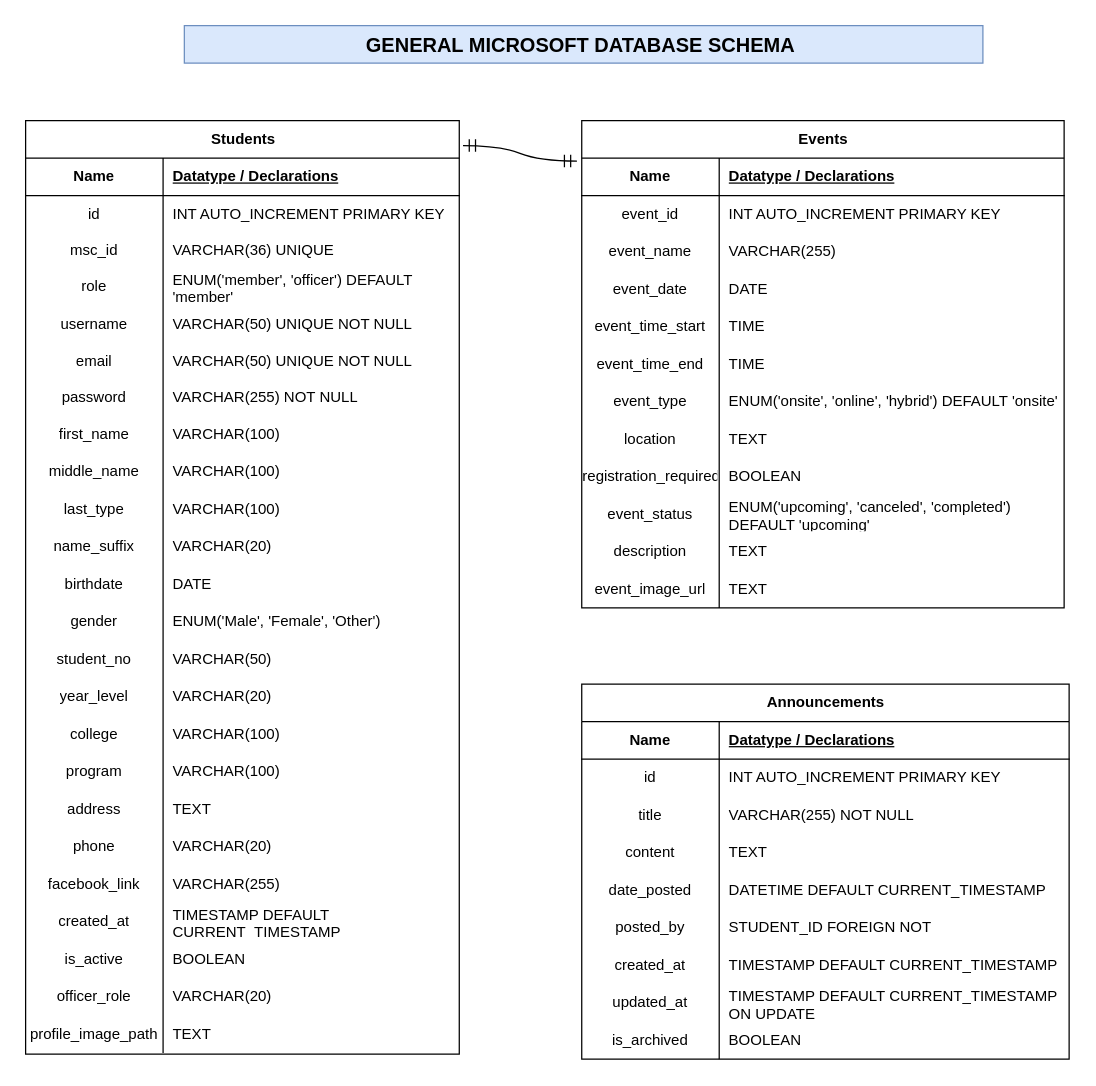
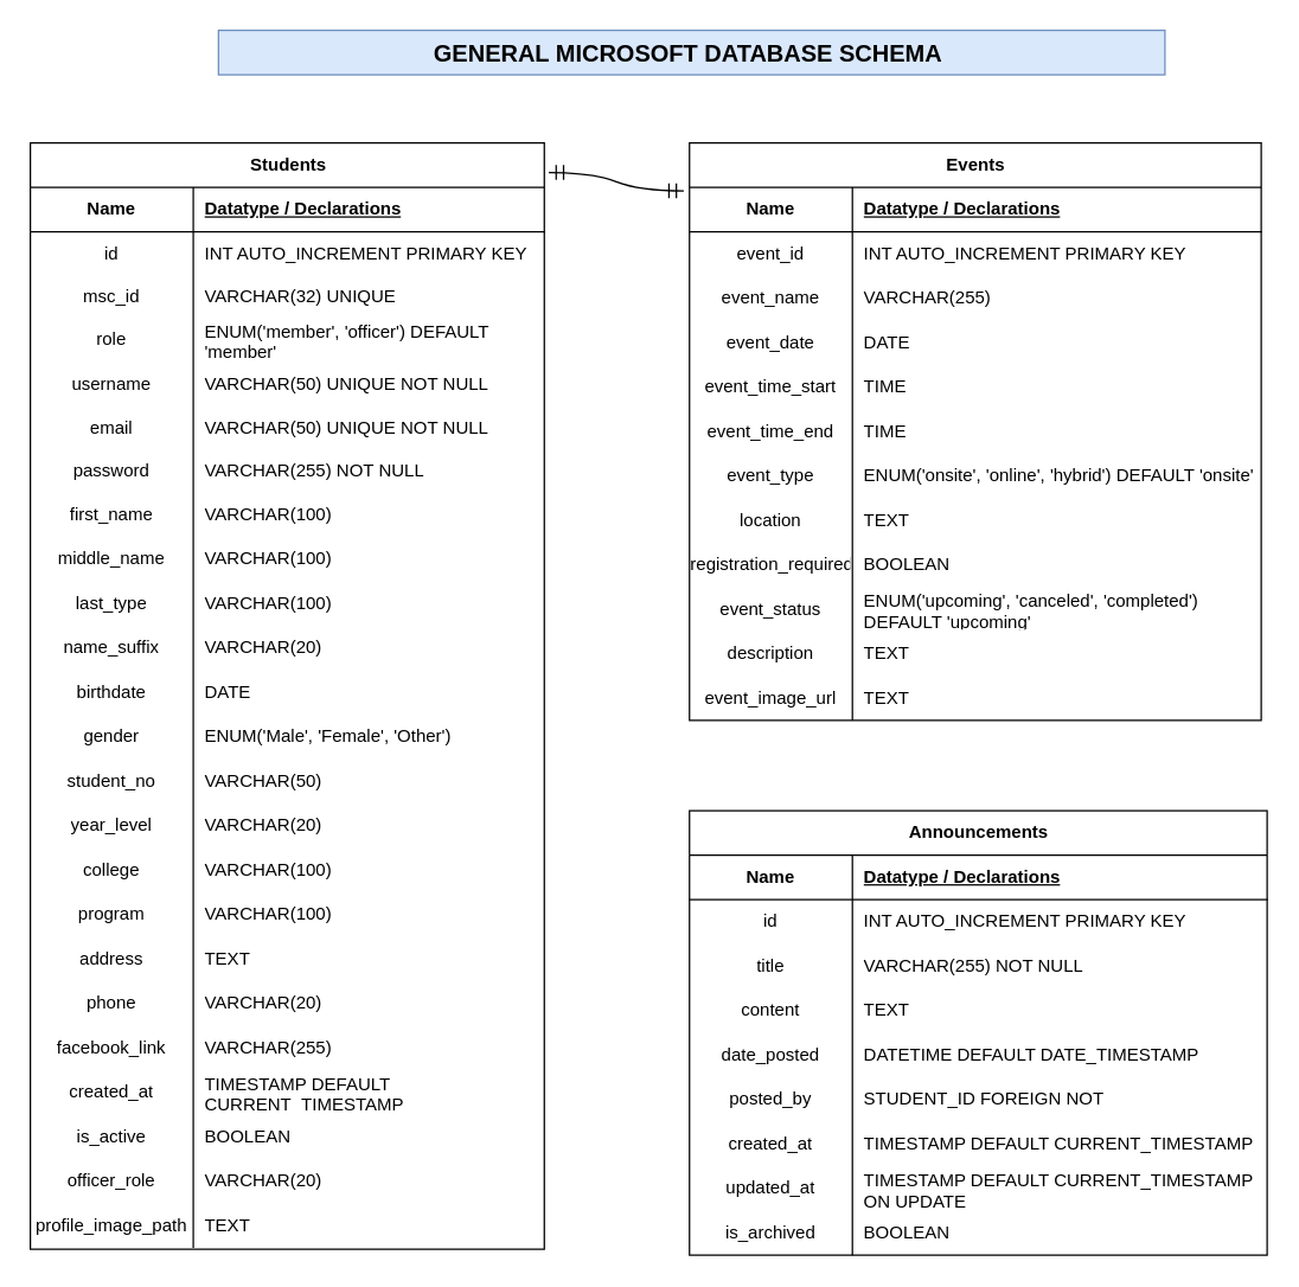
- <mxCell id="49" value="VARCHAR(36) UNIQUE" style="shape=partialRectangle;connectable=0;fillColor=none;top=0;left=0;bottom=0;right=0;align=left;spacingLeft=6;overflow=hidden;whiteSpace=wrap;html=1;" parent="47" vertex="1"><mxGeometry x="110" width="237" height="28" as="geometry"><mxRectangle width="237" height="28" as="alternateBounds" /></mxGeometry></mxCell>
+ <mxCell id="49" value="VARCHAR(32) UNIQUE" style="shape=partialRectangle;connectable=0;fillColor=none;top=0;left=0;bottom=0;right=0;align=left;spacingLeft=6;overflow=hidden;whiteSpace=wrap;html=1;" parent="47" vertex="1"><mxGeometry x="110" width="237" height="28" as="geometry"><mxRectangle width="237" height="28" as="alternateBounds" /></mxGeometry></mxCell>
- <mxCell id="129" value="DATETIME DEFAULT CURRENT_TIMESTAMP" style="shape=partialRectangle;connectable=0;fillColor=none;top=0;left=0;bottom=0;right=0;align=left;spacingLeft=6;overflow=hidden;whiteSpace=wrap;html=1;" parent="127" vertex="1"><mxGeometry x="110" width="280" height="30" as="geometry"><mxRectangle width="280" height="30" as="alternateBounds" /></mxGeometry></mxCell>
+ <mxCell id="129" value="DATETIME DEFAULT DATE_TIMESTAMP" style="shape=partialRectangle;connectable=0;fillColor=none;top=0;left=0;bottom=0;right=0;align=left;spacingLeft=6;overflow=hidden;whiteSpace=wrap;html=1;" parent="127" vertex="1"><mxGeometry x="110" width="280" height="30" as="geometry"><mxRectangle width="280" height="30" as="alternateBounds" /></mxGeometry></mxCell>
